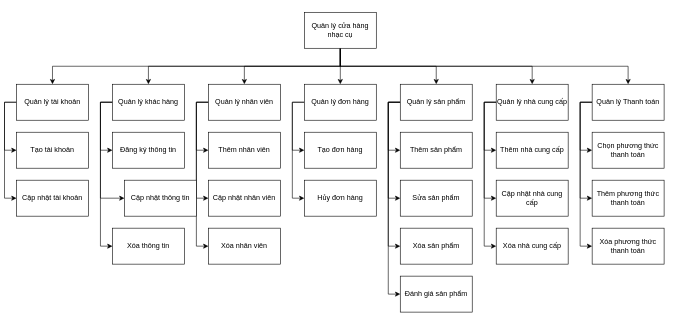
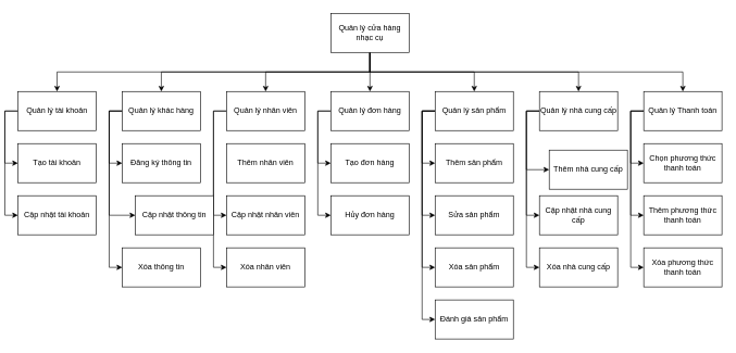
- <mxCell id="26" style="edgeStyle=orthogonalEdgeStyle;rounded=0;orthogonalLoop=1;jettySize=auto;html=1;exitX=0;exitY=0.5;exitDx=0;exitDy=0;entryX=0;entryY=0.5;entryDx=0;entryDy=0;" edge="1" parent="1" source="29" target="34"><mxGeometry relative="1" as="geometry" /></mxCell>
- <mxCell id="40" value="Thêm nhà cung cấp" style="rounded=0;whiteSpace=wrap;html=1;" vertex="1" parent="1"><mxGeometry x="820" y="220" width="120" height="60" as="geometry" /></mxCell>
+ <mxCell id="40" value="Thêm nhà cung cấp" style="rounded=0;whiteSpace=wrap;html=1;" vertex="1" parent="1"><mxGeometry x="835" y="230" width="120" height="60" as="geometry" /></mxCell>
